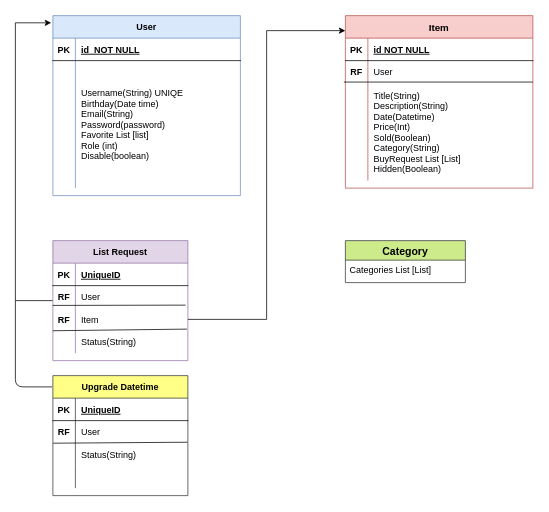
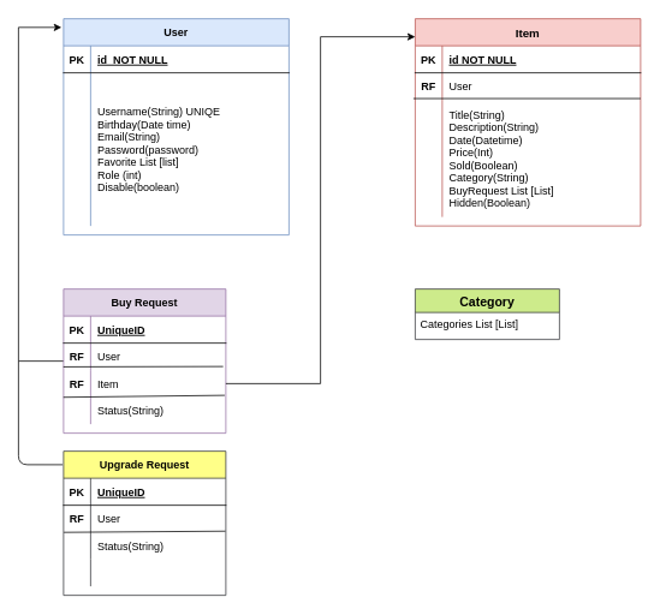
- <mxCell id="23" value="List Request" style="shape=table;startSize=30;container=1;collapsible=1;childLayout=tableLayout;fixedRows=1;rowLines=0;fontStyle=1;align=center;resizeLast=1;fillColor=#e1d5e7;strokeColor=#9673a6;" parent="1" vertex="1"><mxGeometry x="70" y="320" width="180" height="160" as="geometry" /></mxCell>
+ <mxCell id="23" value="Buy Request" style="shape=table;startSize=30;container=1;collapsible=1;childLayout=tableLayout;fixedRows=1;rowLines=0;fontStyle=1;align=center;resizeLast=1;fillColor=#e1d5e7;strokeColor=#9673a6;" parent="1" vertex="1"><mxGeometry x="70" y="320" width="180" height="160" as="geometry" /></mxCell>
- <mxCell id="39" value="Upgrade Datetime" style="shape=table;startSize=30;container=1;collapsible=1;childLayout=tableLayout;fixedRows=1;rowLines=0;fontStyle=1;align=center;resizeLast=1;fillColor=#ffff88;strokeColor=#36393d;" parent="1" vertex="1"><mxGeometry x="70" y="500" width="180" height="160" as="geometry" /></mxCell>
+ <mxCell id="39" value="Upgrade Request" style="shape=table;startSize=30;container=1;collapsible=1;childLayout=tableLayout;fixedRows=1;rowLines=0;fontStyle=1;align=center;resizeLast=1;fillColor=#ffff88;strokeColor=#36393d;" parent="1" vertex="1"><mxGeometry x="70" y="500" width="180" height="160" as="geometry" /></mxCell>
